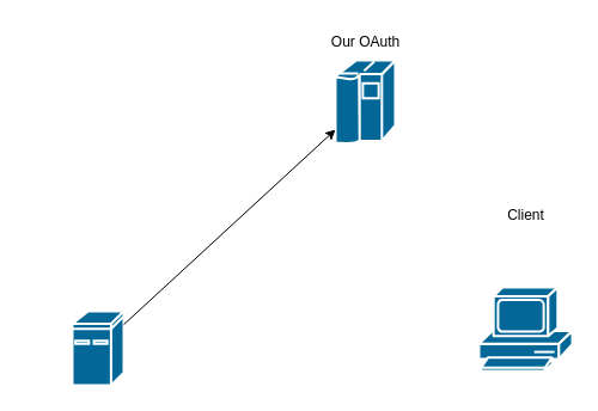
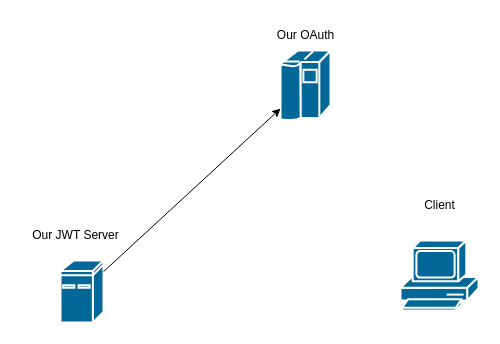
- <mxCell id="8" value="Client" style="text;html=1;align=center;verticalAlign=middle;resizable=0;points=[];autosize=1;strokeColor=none;fillColor=none;" vertex="1" parent="1"><mxGeometry x="414" y="165" width="50" height="30" as="geometry" /></mxCell>
+ <mxCell id="8" value="Client" style="text;html=1;align=center;verticalAlign=middle;resizable=0;points=[];autosize=1;strokeColor=none;fillColor=none;" vertex="1" parent="1"><mxGeometry x="414" y="190" width="50" height="30" as="geometry" /></mxCell>
+ <mxCell id="5" value="Our JWT Server" style="text;html=1;align=center;verticalAlign=middle;resizable=0;points=[];autosize=1;strokeColor=none;fillColor=none;" vertex="1" parent="1"><mxGeometry x="20" y="220" width="110" height="30" as="geometry" /></mxCell>
